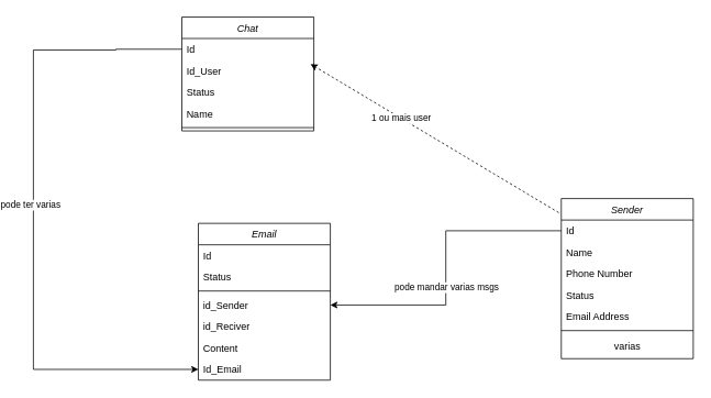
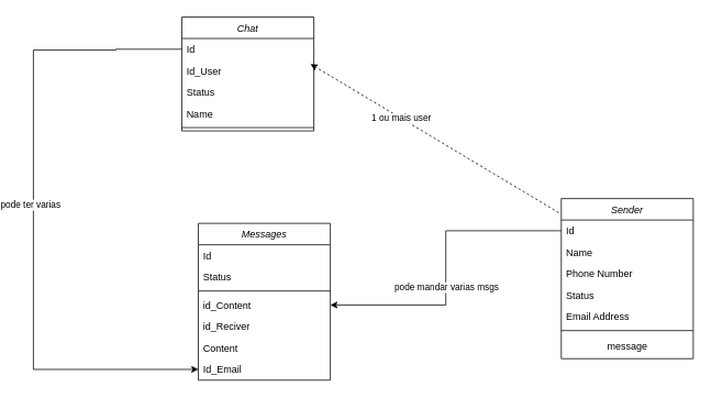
- <mxCell id="10" value="Email" style="swimlane;fontStyle=2;align=center;verticalAlign=top;childLayout=stackLayout;horizontal=1;startSize=26;horizontalStack=0;resizeParent=1;resizeLast=0;collapsible=1;marginBottom=0;rounded=0;shadow=0;strokeWidth=1;" vertex="1" parent="1"><mxGeometry x="220" y="270" width="160" height="190" as="geometry"><mxRectangle x="230" y="140" width="160" height="26" as="alternateBounds" /></mxGeometry></mxCell>
+ <mxCell id="10" value="Messages" style="swimlane;fontStyle=2;align=center;verticalAlign=top;childLayout=stackLayout;horizontal=1;startSize=26;horizontalStack=0;resizeParent=1;resizeLast=0;collapsible=1;marginBottom=0;rounded=0;shadow=0;strokeWidth=1;" vertex="1" parent="1"><mxGeometry x="220" y="270" width="160" height="190" as="geometry"><mxRectangle x="230" y="140" width="160" height="26" as="alternateBounds" /></mxGeometry></mxCell>
- <mxCell id="14" value="id_Sender" style="text;align=left;verticalAlign=top;spacingLeft=4;spacingRight=4;overflow=hidden;rotatable=0;points=[[0,0.5],[1,0.5]];portConstraint=eastwest;" vertex="1" parent="10"><mxGeometry y="86" width="160" height="26" as="geometry" /></mxCell>
+ <mxCell id="14" value="id_Content" style="text;align=left;verticalAlign=top;spacingLeft=4;spacingRight=4;overflow=hidden;rotatable=0;points=[[0,0.5],[1,0.5]];portConstraint=eastwest;" vertex="1" parent="10"><mxGeometry y="86" width="160" height="26" as="geometry" /></mxCell>
- <mxCell id="9" value="varias" style="text;html=1;align=center;verticalAlign=middle;resizable=0;points=[];autosize=1;strokeColor=none;fillColor=none;" vertex="1" parent="2"><mxGeometry y="164" width="160" height="30" as="geometry" /></mxCell>
+ <mxCell id="9" value="message" style="text;html=1;align=center;verticalAlign=middle;resizable=0;points=[];autosize=1;strokeColor=none;fillColor=none;" vertex="1" parent="2"><mxGeometry y="164" width="160" height="30" as="geometry" /></mxCell>
